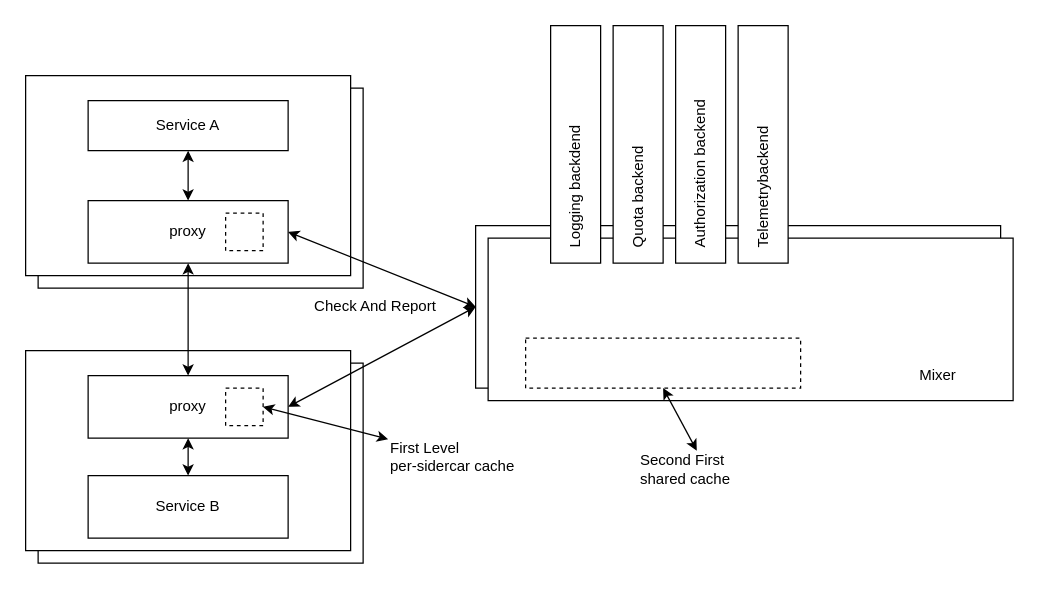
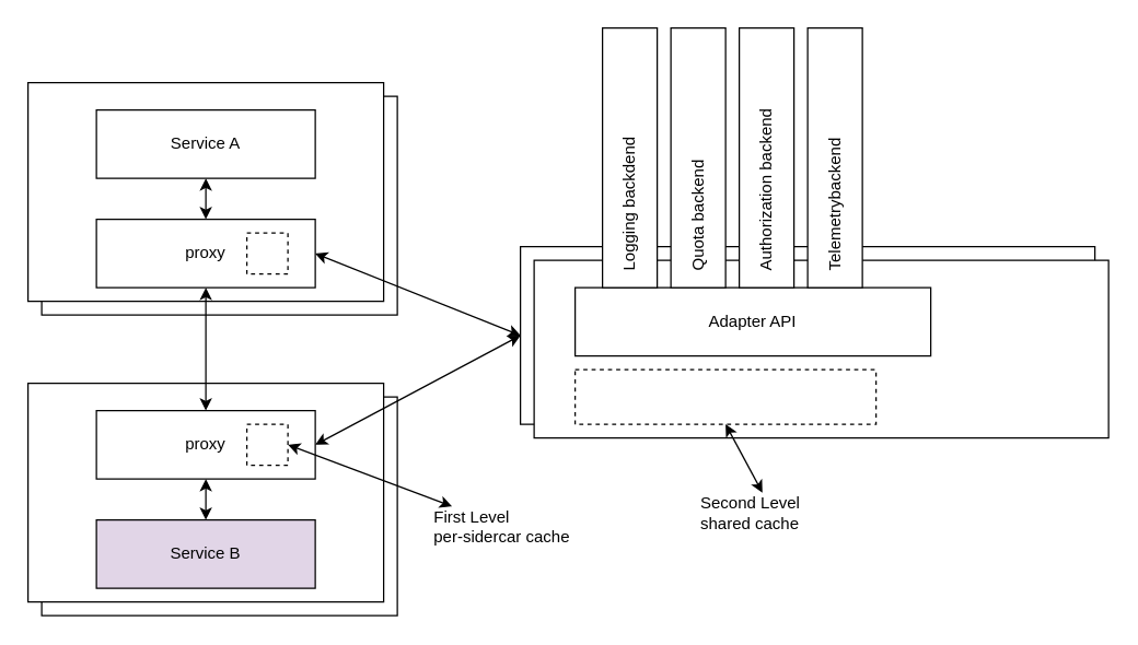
- <mxCell id="6" value="Service A" style="rounded=0;whiteSpace=wrap;html=1;" vertex="1" parent="1"><mxGeometry x="70" y="80" width="160" height="40" as="geometry" /></mxCell>
+ <mxCell id="6" value="Service A" style="rounded=0;whiteSpace=wrap;html=1;" vertex="1" parent="1"><mxGeometry x="70" y="80" width="160" height="50" as="geometry" /></mxCell>
+ <mxCell id="17" value="Adapter API" style="rounded=0;whiteSpace=wrap;html=1;" vertex="1" parent="1"><mxGeometry x="420" y="210" width="260" height="50" as="geometry" /></mxCell>
- <mxCell id="23" value="Check And Report" style="text;html=1;strokeColor=none;fillColor=none;align=center;verticalAlign=middle;whiteSpace=wrap;rounded=0;" vertex="1" parent="1"><mxGeometry x="240" y="232.5" width="120" height="25" as="geometry" /></mxCell>
- <mxCell id="22" value="Mixer" style="text;html=1;strokeColor=none;fillColor=none;align=center;verticalAlign=middle;whiteSpace=wrap;rounded=0;" vertex="1" parent="1"><mxGeometry x="730" y="290" width="40" height="20" as="geometry" /></mxCell>
- <mxCell id="32" value="First Level&lt;br&gt;per-sidercar cache" style="text;html=1;strokeColor=none;fillColor=none;align=left;verticalAlign=middle;whiteSpace=wrap;rounded=0;dashed=1;" vertex="1" parent="1"><mxGeometry x="310" y="350" width="110" height="30" as="geometry" /></mxCell>
+ <mxCell id="32" value="First Level&lt;br&gt;per-sidercar cache" style="text;html=1;strokeColor=none;fillColor=none;align=left;verticalAlign=middle;whiteSpace=wrap;rounded=0;dashed=1;" vertex="1" parent="1"><mxGeometry x="315" y="370" width="110" height="30" as="geometry" /></mxCell>
- <mxCell id="34" value="Second First&lt;br&gt;shared cache" style="text;html=1;strokeColor=none;fillColor=none;align=left;verticalAlign=middle;whiteSpace=wrap;rounded=0;dashed=1;" vertex="1" parent="1"><mxGeometry x="510" y="360" width="110" height="30" as="geometry" /></mxCell>
+ <mxCell id="34" value="Second Level&lt;br&gt;shared cache" style="text;html=1;strokeColor=none;fillColor=none;align=left;verticalAlign=middle;whiteSpace=wrap;rounded=0;dashed=1;" vertex="1" parent="1"><mxGeometry x="510" y="360" width="110" height="30" as="geometry" /></mxCell>
- <mxCell id="14" value="Service B" style="rounded=0;whiteSpace=wrap;html=1;" vertex="1" parent="1"><mxGeometry x="70" y="380" width="160" height="50" as="geometry" /></mxCell>
+ <mxCell id="14" value="Service B" style="rounded=0;whiteSpace=wrap;html=1;fillColor=#e1d5e7;" vertex="1" parent="1"><mxGeometry x="70" y="380" width="160" height="50" as="geometry" /></mxCell>
